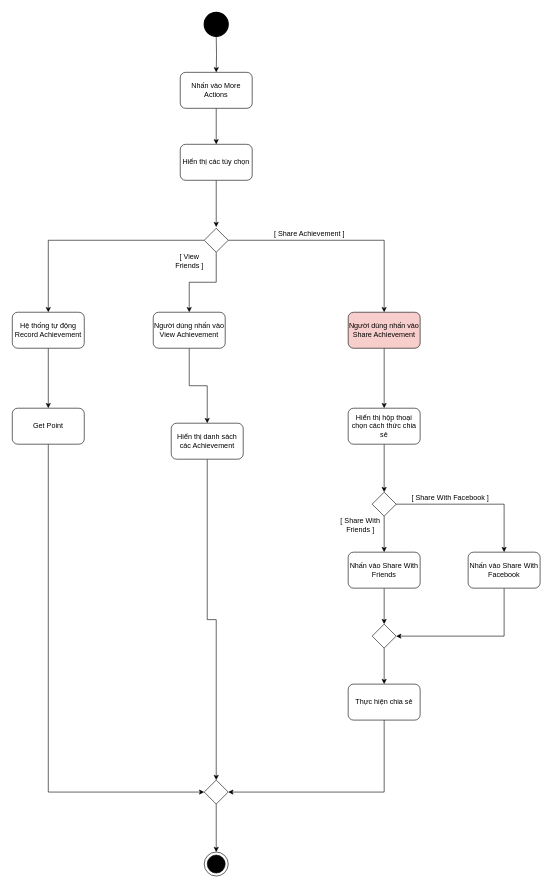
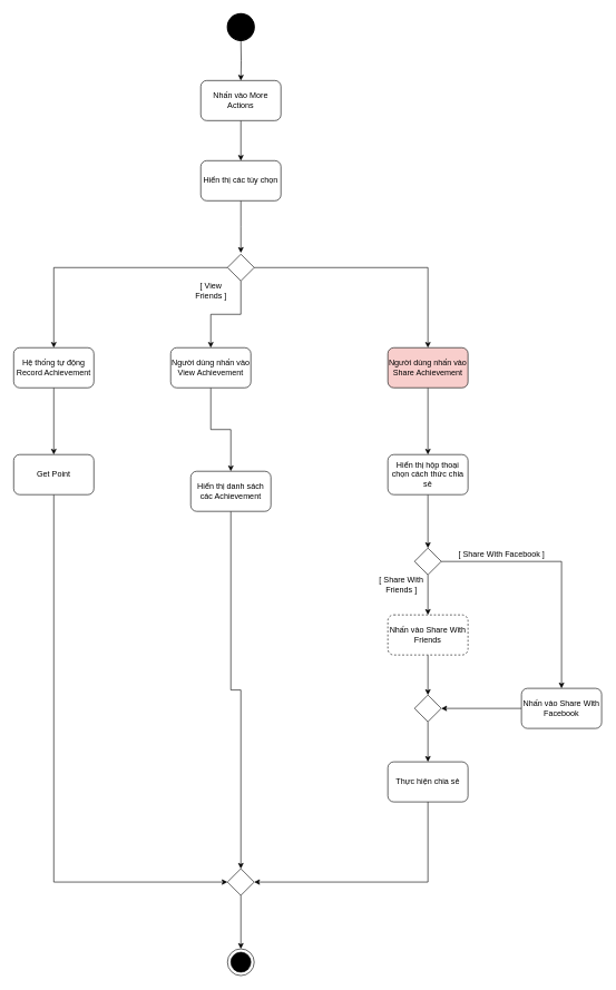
- <mxCell id="38" value="[ Share Achievement ]" style="text;html=1;align=center;verticalAlign=middle;resizable=0;points=[];autosize=1;" parent="1" vertex="1"><mxGeometry x="450" y="380" width="130" height="20" as="geometry" /></mxCell>
- <mxCell id="27" value="Nhấn vào Share With Friends" style="rounded=1;whiteSpace=wrap;html=1;" parent="1" vertex="1"><mxGeometry x="580" y="920" width="120" height="60" as="geometry" /></mxCell>
+ <mxCell id="27" value="Nhấn vào Share With Friends" style="rounded=1;whiteSpace=wrap;html=1;dashed=1;" parent="1" vertex="1"><mxGeometry x="580" y="920" width="120" height="60" as="geometry" /></mxCell>
- <mxCell id="29" value="Nhấn vào Share With Facebook" style="rounded=1;whiteSpace=wrap;html=1;" parent="1" vertex="1"><mxGeometry x="780" y="920" width="120" height="60" as="geometry" /></mxCell>
+ <mxCell id="29" value="Nhấn vào Share With Facebook" style="rounded=1;whiteSpace=wrap;html=1;" parent="1" vertex="1"><mxGeometry x="780" y="1030" width="120" height="60" as="geometry" /></mxCell>
